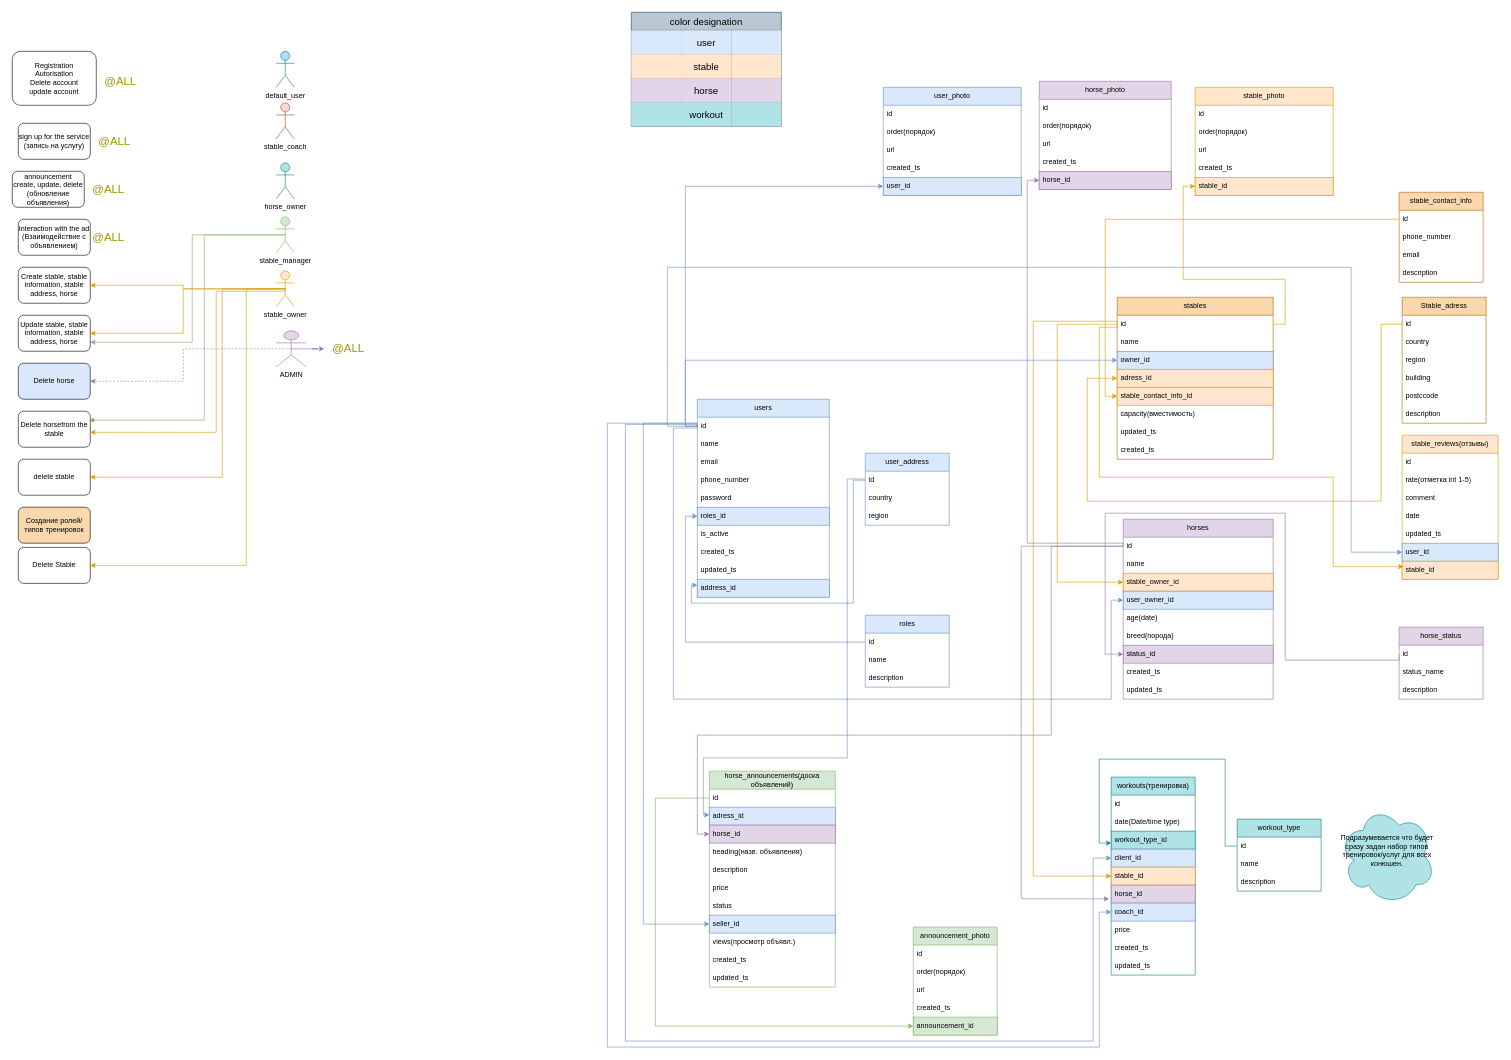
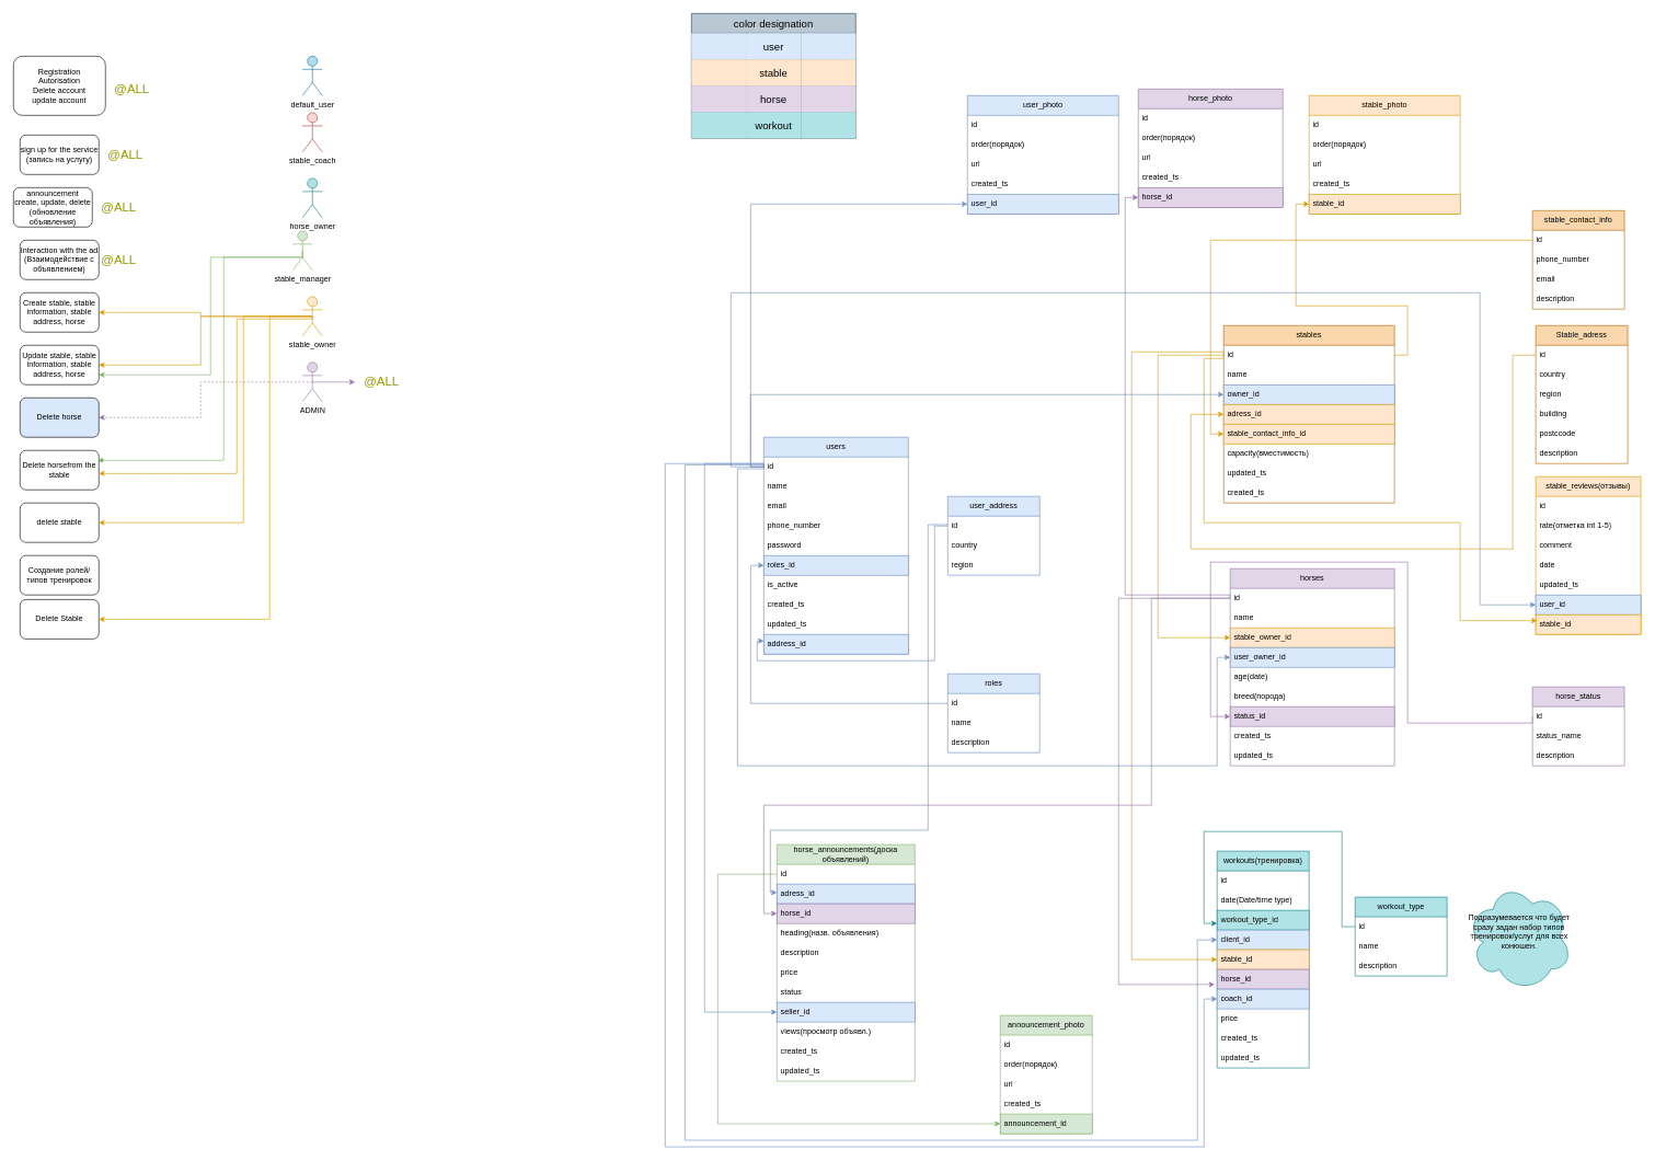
- <mxCell id="117" value="stable_manager" style="shape=umlActor;verticalLabelPosition=bottom;verticalAlign=top;html=1;outlineConnect=0;fillColor=#d5e8d4;strokeColor=#82b366;" parent="1" vertex="1"><mxGeometry x="460" y="361" width="30" height="60" as="geometry" /></mxCell>
+ <mxCell id="117" value="stable_manager" style="shape=umlActor;verticalLabelPosition=bottom;verticalAlign=top;html=1;outlineConnect=0;fillColor=#d5e8d4;strokeColor=#82b366;" parent="1" vertex="1"><mxGeometry x="445" y="351" width="30" height="60" as="geometry" /></mxCell>
- <mxCell id="122" value="ADMIN" style="shape=umlActor;verticalLabelPosition=bottom;verticalAlign=top;html=1;outlineConnect=0;fillColor=#e1d5e7;strokeColor=#9673a6;" parent="1" vertex="1"><mxGeometry x="460" y="551" width="50" height="60" as="geometry" /></mxCell>
+ <mxCell id="122" value="ADMIN" style="shape=umlActor;verticalLabelPosition=bottom;verticalAlign=top;html=1;outlineConnect=0;fillColor=#e1d5e7;strokeColor=#9673a6;" parent="1" vertex="1"><mxGeometry x="460" y="551" width="30" height="60" as="geometry" /></mxCell>
- <mxCell id="159" value="Создание ролей/ типов тренировок" style="rounded=1;whiteSpace=wrap;html=1;fillColor=#fad7ac;" parent="1" vertex="1"><mxGeometry x="30" y="845" width="120" height="60" as="geometry" /></mxCell>
+ <mxCell id="159" value="Создание ролей/ типов тренировок" style="rounded=1;whiteSpace=wrap;html=1;" parent="1" vertex="1"><mxGeometry x="30" y="845" width="120" height="60" as="geometry" /></mxCell>
